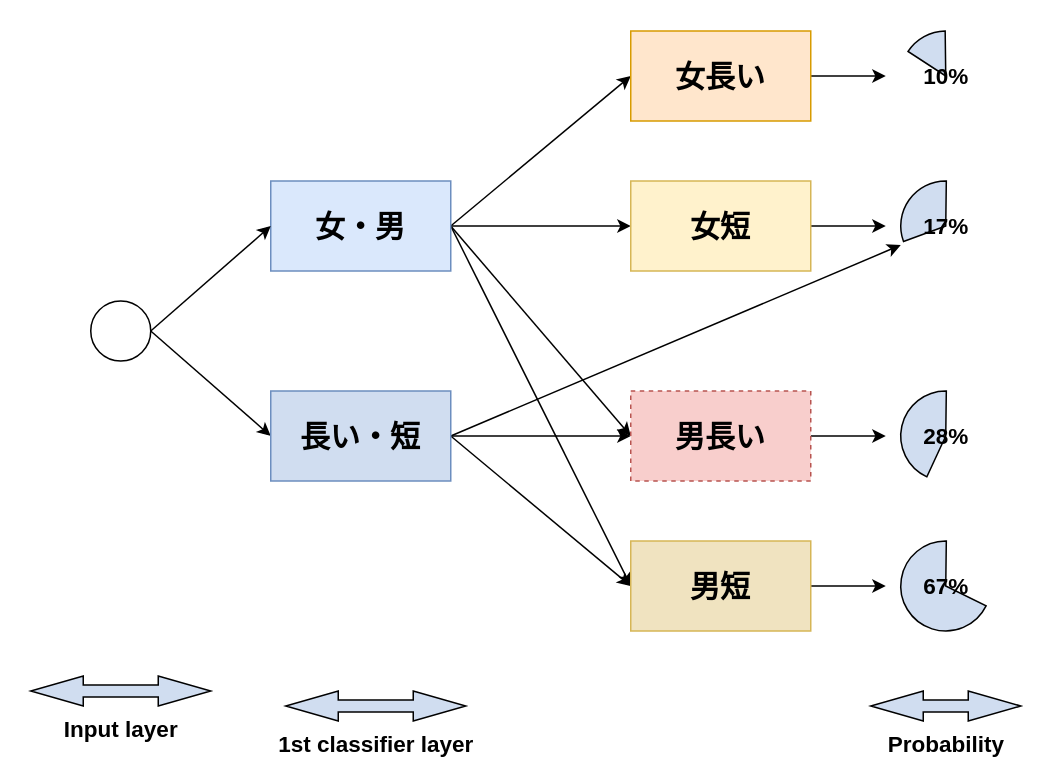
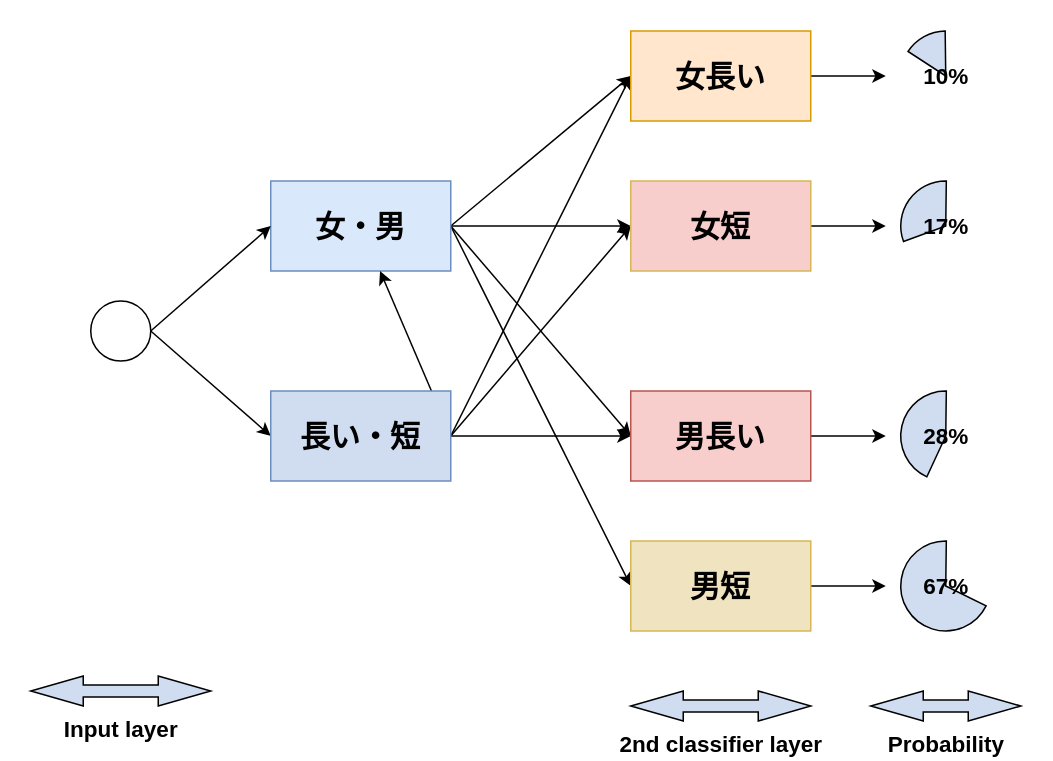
- <mxCell id="16" value="&lt;font style=&quot;font-size: 20px&quot;&gt;&lt;b&gt;女短&lt;/b&gt;&lt;/font&gt;" style="rounded=0;whiteSpace=wrap;html=1;fillColor=#fff2cc;strokeColor=#d6b656;" vertex="1" parent="1"><mxGeometry x="420" y="120" width="120" height="60" as="geometry" /></mxCell>
+ <mxCell id="16" value="&lt;font style=&quot;font-size: 20px&quot;&gt;&lt;b&gt;女短&lt;/b&gt;&lt;/font&gt;" style="rounded=0;whiteSpace=wrap;html=1;fillColor=#f8cecc;strokeColor=#d6b656;" vertex="1" parent="1"><mxGeometry x="420" y="120" width="120" height="60" as="geometry" /></mxCell>
+ <mxCell id="10" style="edgeStyle=none;rounded=0;orthogonalLoop=1;jettySize=auto;html=1;exitX=1;exitY=0.5;exitDx=0;exitDy=0;entryX=0;entryY=0.5;entryDx=0;entryDy=0;" edge="1" parent="1" source="14" target="18"><mxGeometry relative="1" as="geometry" /></mxCell>
- <mxCell id="11" style="edgeStyle=none;rounded=0;orthogonalLoop=1;jettySize=auto;html=1;exitX=1;exitY=0.5;exitDx=0;exitDy=0;" edge="1" parent="1" source="14" target="24"><mxGeometry relative="1" as="geometry" /></mxCell>
+ <mxCell id="11" style="edgeStyle=none;rounded=0;orthogonalLoop=1;jettySize=auto;html=1;exitX=1;exitY=0.5;exitDx=0;exitDy=0;entryX=0;entryY=0.5;entryDx=0;entryDy=0;" edge="1" parent="1" source="14" target="16"><mxGeometry relative="1" as="geometry" /></mxCell>
- <mxCell id="20" value="&lt;font style=&quot;font-size: 20px&quot;&gt;&lt;b&gt;男長い&lt;/b&gt;&lt;/font&gt;" style="rounded=0;whiteSpace=wrap;html=1;fillColor=#f8cecc;strokeColor=#b85450;dashed=1;" vertex="1" parent="1"><mxGeometry x="420" y="260" width="120" height="60" as="geometry" /></mxCell>
+ <mxCell id="20" value="&lt;font style=&quot;font-size: 20px&quot;&gt;&lt;b&gt;男長い&lt;/b&gt;&lt;/font&gt;" style="rounded=0;whiteSpace=wrap;html=1;fillColor=#f8cecc;strokeColor=#b85450;" vertex="1" parent="1"><mxGeometry x="420" y="260" width="120" height="60" as="geometry" /></mxCell>
- <mxCell id="13" style="edgeStyle=none;rounded=0;orthogonalLoop=1;jettySize=auto;html=1;exitX=1;exitY=0.5;exitDx=0;exitDy=0;entryX=0;entryY=0.5;entryDx=0;entryDy=0;" edge="1" parent="1" source="14" target="22"><mxGeometry relative="1" as="geometry" /></mxCell>
+ <mxCell id="13" style="edgeStyle=none;rounded=0;orthogonalLoop=1;jettySize=auto;html=1;exitX=1;exitY=0.5;exitDx=0;exitDy=0;" edge="1" parent="1" source="14" target="6"><mxGeometry relative="1" as="geometry" /></mxCell>
- <mxCell id="28" value="&lt;font size=&quot;1&quot;&gt;&lt;b style=&quot;font-size: 15px&quot;&gt;1st classifier layer&lt;/b&gt;&lt;/font&gt;" style="html=1;shadow=0;dashed=0;align=center;verticalAlign=top;shape=mxgraph.arrows2.twoWayArrow;dy=0.6;dx=35;fillColor=#D0DDF0;gradientColor=none;labelPosition=center;verticalLabelPosition=bottom;" vertex="1" parent="1"><mxGeometry x="190" y="460" width="120" height="20" as="geometry" /></mxCell>
+ <mxCell id="27" value="&lt;font size=&quot;1&quot;&gt;&lt;b style=&quot;font-size: 15px&quot;&gt;2nd classifier layer&lt;/b&gt;&lt;/font&gt;" style="html=1;shadow=0;dashed=0;align=center;verticalAlign=top;shape=mxgraph.arrows2.twoWayArrow;dy=0.6;dx=35;fillColor=#D0DDF0;gradientColor=none;labelPosition=center;verticalLabelPosition=bottom;" vertex="1" parent="1"><mxGeometry x="420" y="460" width="120" height="20" as="geometry" /></mxCell>
